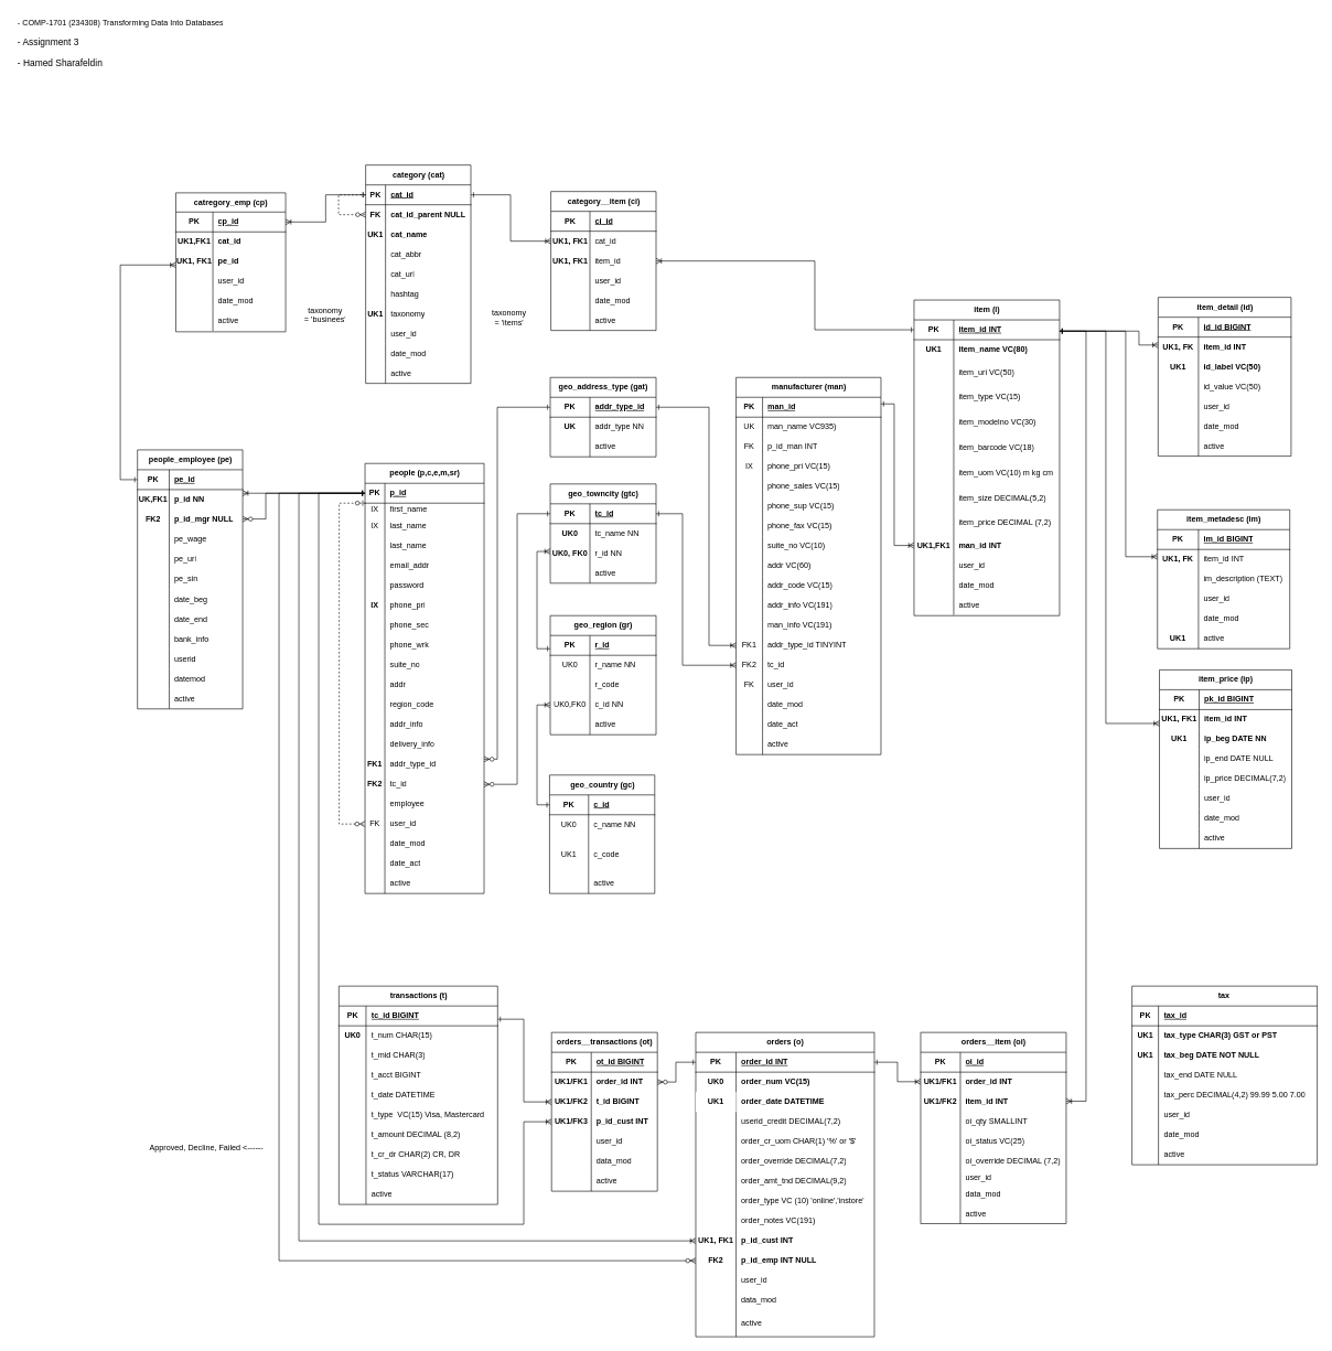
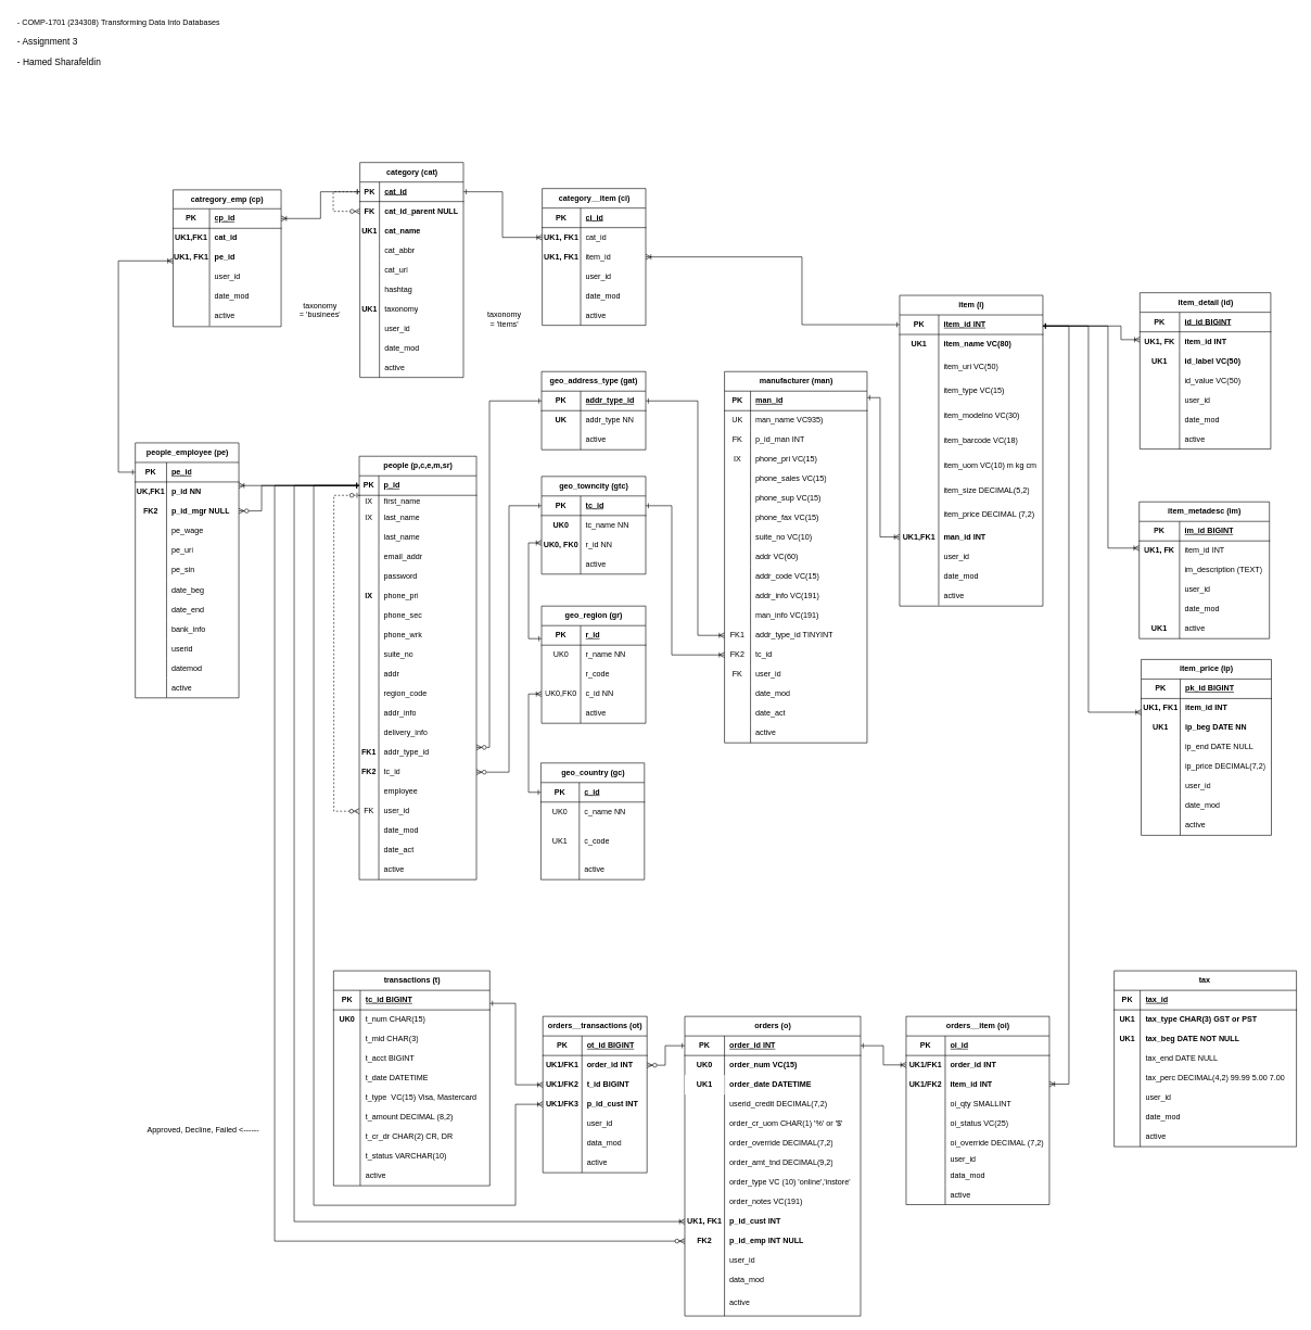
- <mxCell id="357" value="taxonomy &lt;br&gt;= 'items'" style="text;strokeColor=none;fillColor=none;spacingLeft=4;spacingRight=4;overflow=hidden;rotatable=0;points=[[0,0.5],[1,0.5]];portConstraint=eastwest;fontSize=12;whiteSpace=wrap;html=1;align=center;labelBackgroundColor=none;rounded=0;" vertex="1" parent="1"><mxGeometry x="719" y="459" width="100" height="30" as="geometry" /></mxCell>
+ <mxCell id="357" value="taxonomy &lt;br&gt;= 'items'" style="text;strokeColor=none;fillColor=none;spacingLeft=4;spacingRight=4;overflow=hidden;rotatable=0;points=[[0,0.5],[1,0.5]];portConstraint=eastwest;fontSize=12;whiteSpace=wrap;html=1;align=center;labelBackgroundColor=none;rounded=0;" vertex="1" parent="1"><mxGeometry x="724" y="469" width="100" height="30" as="geometry" /></mxCell>
- <mxCell id="526" value="t_status VARCHAR(17)" style="shape=partialRectangle;connectable=0;fillColor=none;top=0;left=0;bottom=0;right=0;align=left;spacingLeft=6;overflow=hidden;whiteSpace=wrap;html=1;labelBackgroundColor=none;rounded=0;" vertex="1" parent="524"><mxGeometry x="41.0" width="199.0" height="30" as="geometry"><mxRectangle width="199.0" height="30" as="alternateBounds" /></mxGeometry></mxCell>
+ <mxCell id="526" value="t_status VARCHAR(10)" style="shape=partialRectangle;connectable=0;fillColor=none;top=0;left=0;bottom=0;right=0;align=left;spacingLeft=6;overflow=hidden;whiteSpace=wrap;html=1;labelBackgroundColor=none;rounded=0;" vertex="1" parent="524"><mxGeometry x="41.0" width="199.0" height="30" as="geometry"><mxRectangle width="199.0" height="30" as="alternateBounds" /></mxGeometry></mxCell>
